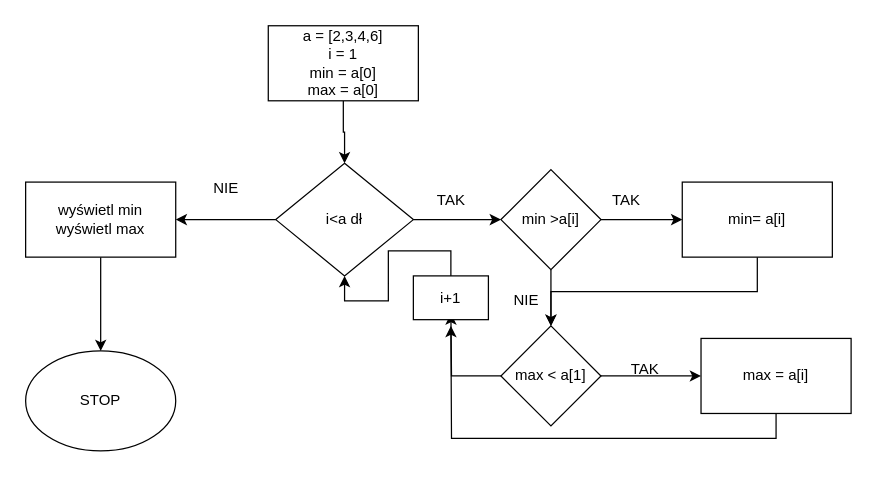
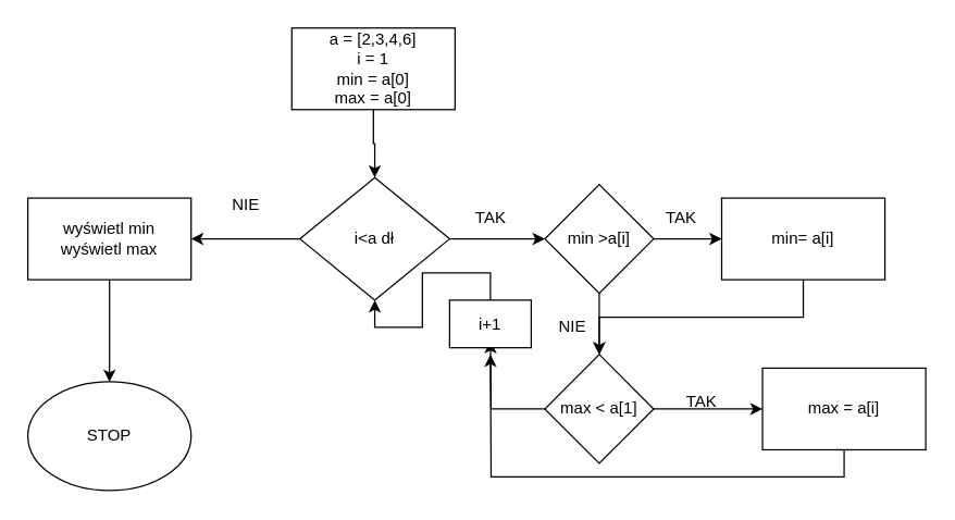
- <mxCell id="15" value="min= a[i]" style="rounded=0;whiteSpace=wrap;html=1;" parent="1" vertex="1"><mxGeometry x="545" y="145" width="120" height="60" as="geometry" /></mxCell>
+ <mxCell id="15" value="min= a[i]" style="rounded=0;whiteSpace=wrap;html=1;" parent="1" vertex="1"><mxGeometry x="530" y="145" width="120" height="60" as="geometry" /></mxCell>
